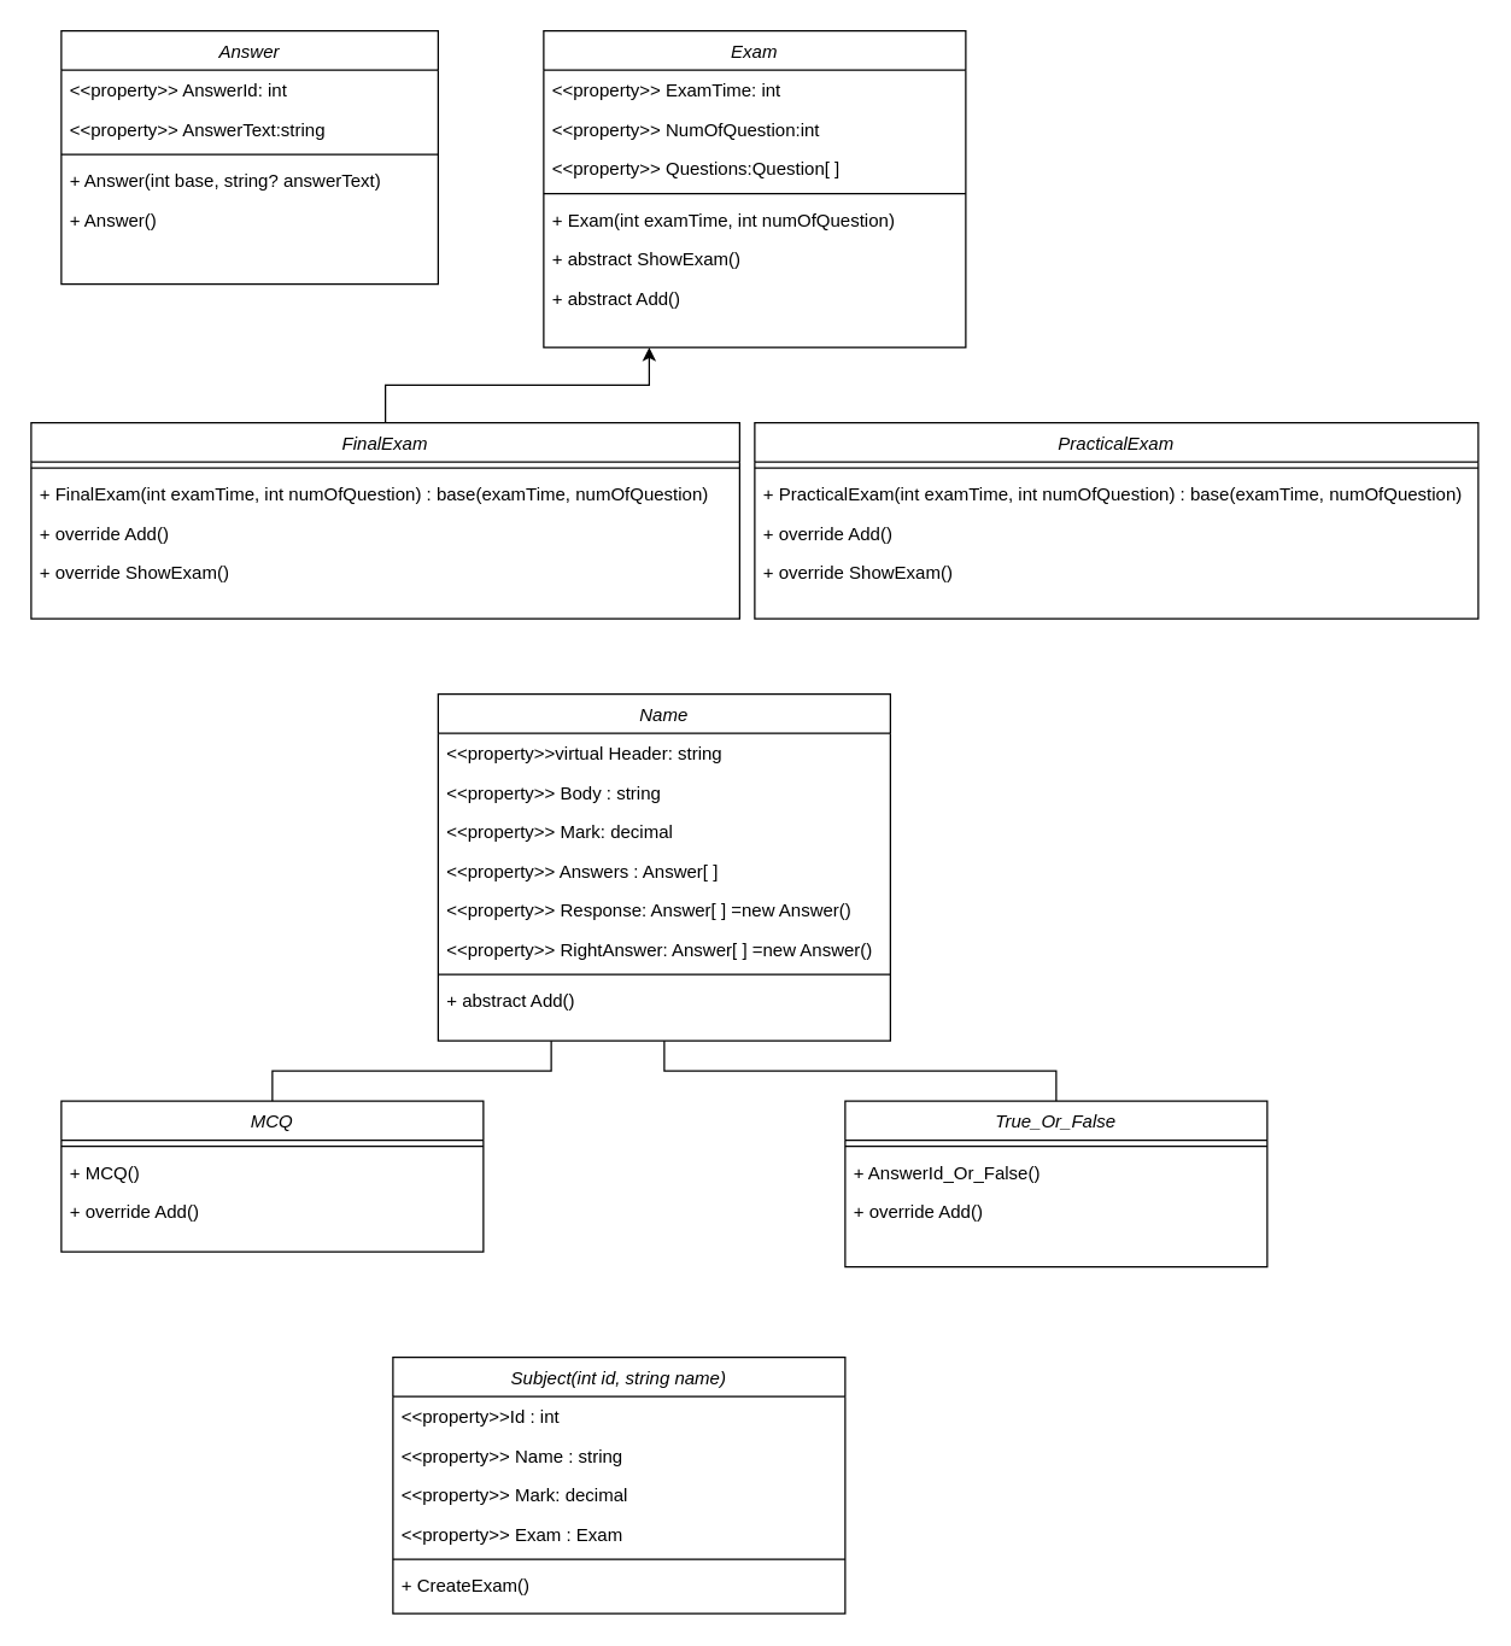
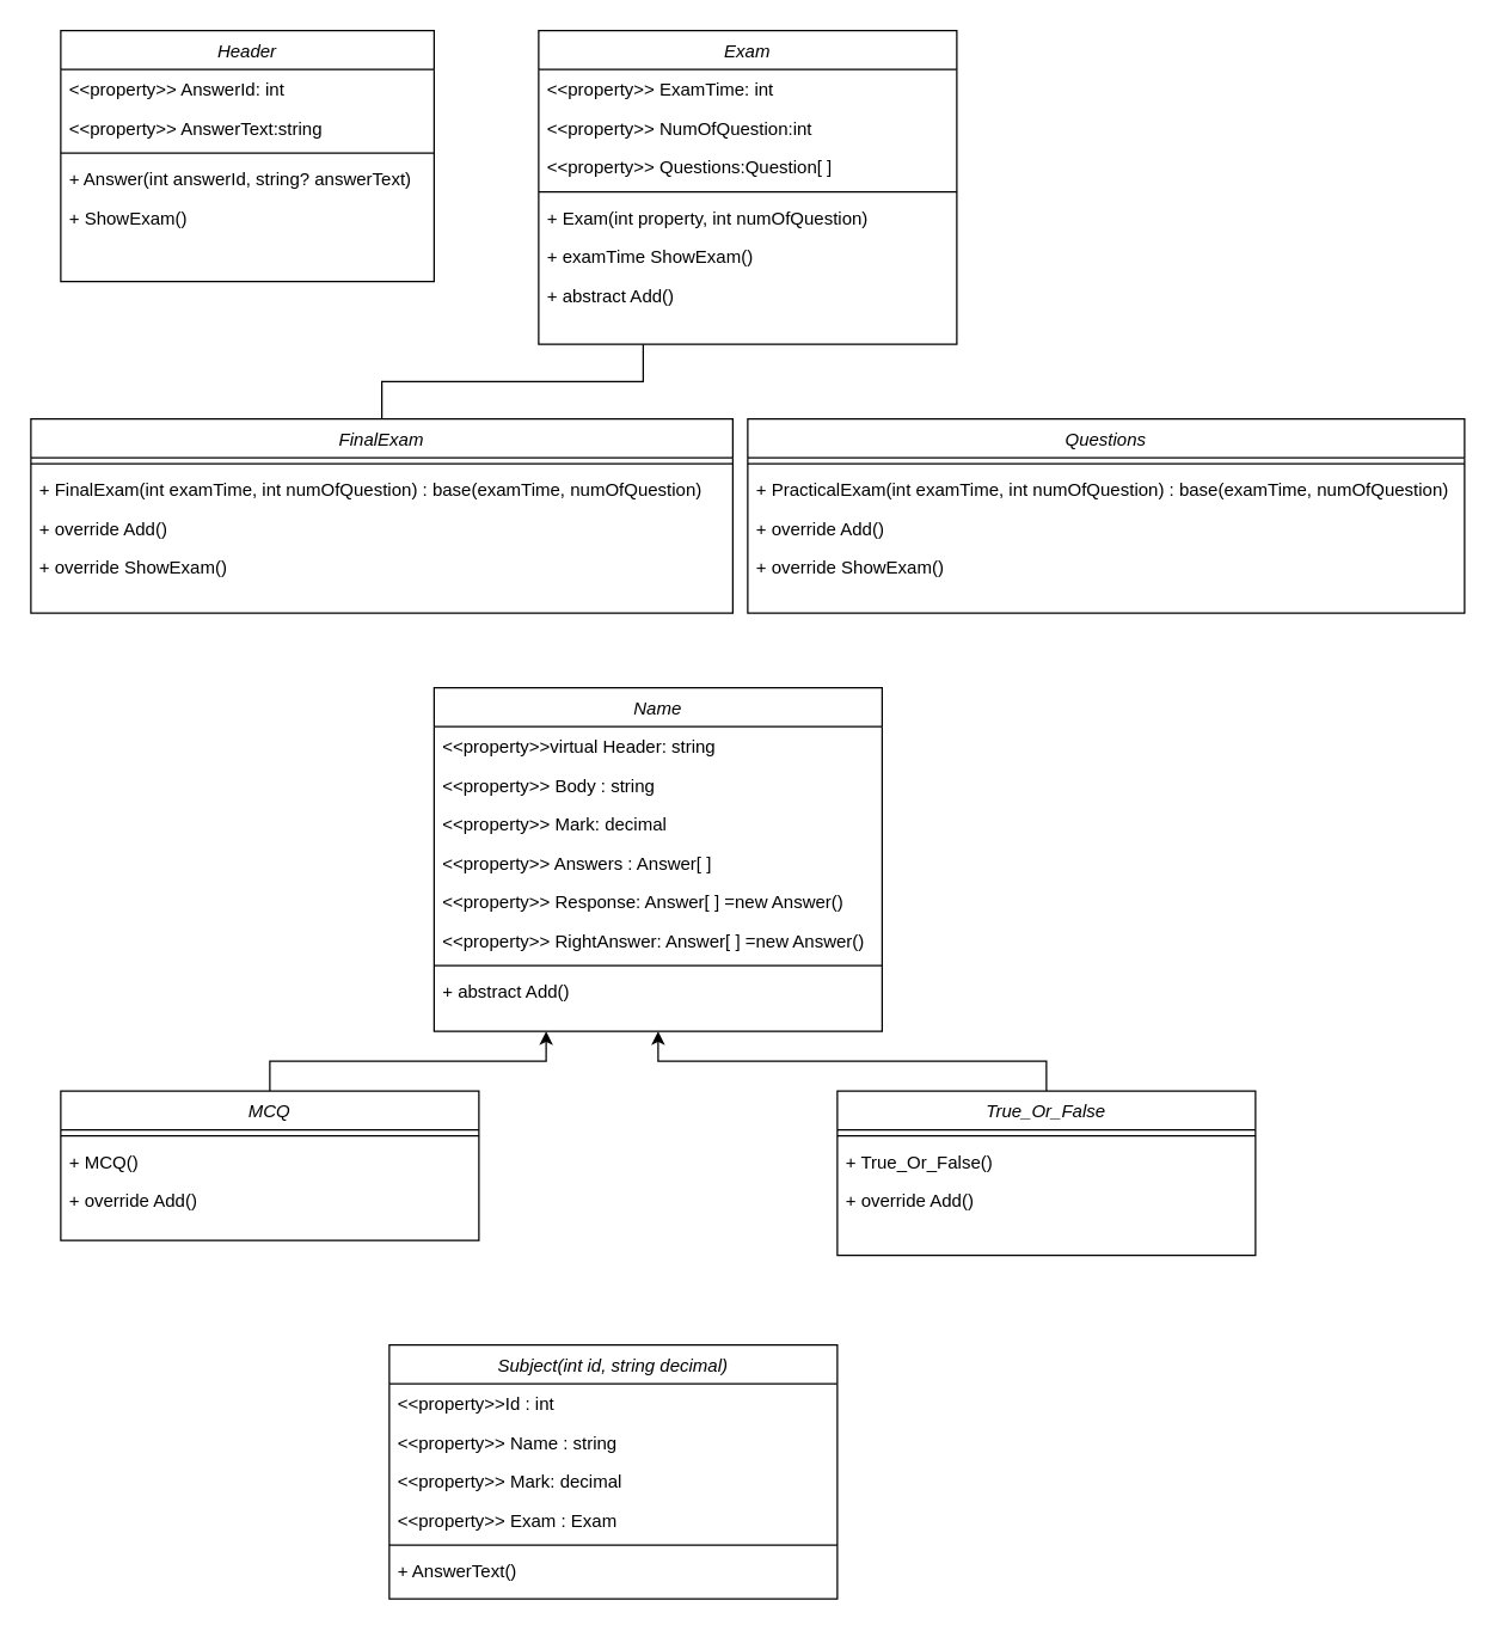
- <mxCell id="2" value="Answer" style="swimlane;fontStyle=2;align=center;verticalAlign=top;childLayout=stackLayout;horizontal=1;startSize=26;horizontalStack=0;resizeParent=1;resizeLast=0;collapsible=1;marginBottom=0;rounded=0;shadow=0;strokeWidth=1;" vertex="1" parent="1"><mxGeometry x="40" y="20" width="250" height="168" as="geometry"><mxRectangle x="230" y="140" width="160" height="26" as="alternateBounds" /></mxGeometry></mxCell>
+ <mxCell id="2" value="Header" style="swimlane;fontStyle=2;align=center;verticalAlign=top;childLayout=stackLayout;horizontal=1;startSize=26;horizontalStack=0;resizeParent=1;resizeLast=0;collapsible=1;marginBottom=0;rounded=0;shadow=0;strokeWidth=1;" vertex="1" parent="1"><mxGeometry x="40" y="20" width="250" height="168" as="geometry"><mxRectangle x="230" y="140" width="160" height="26" as="alternateBounds" /></mxGeometry></mxCell>
- <mxCell id="6" value="+ Answer(int base, string? answerText)" style="text;align=left;verticalAlign=top;spacingLeft=4;spacingRight=4;overflow=hidden;rotatable=0;points=[[0,0.5],[1,0.5]];portConstraint=eastwest;" vertex="1" parent="2"><mxGeometry y="86" width="250" height="26" as="geometry" /></mxCell>
+ <mxCell id="6" value="+ Answer(int answerId, string? answerText)" style="text;align=left;verticalAlign=top;spacingLeft=4;spacingRight=4;overflow=hidden;rotatable=0;points=[[0,0.5],[1,0.5]];portConstraint=eastwest;" vertex="1" parent="2"><mxGeometry y="86" width="250" height="26" as="geometry" /></mxCell>
- <mxCell id="7" value="+ Answer()" style="text;align=left;verticalAlign=top;spacingLeft=4;spacingRight=4;overflow=hidden;rotatable=0;points=[[0,0.5],[1,0.5]];portConstraint=eastwest;" vertex="1" parent="2"><mxGeometry y="112" width="250" height="26" as="geometry" /></mxCell>
+ <mxCell id="7" value="+ ShowExam()" style="text;align=left;verticalAlign=top;spacingLeft=4;spacingRight=4;overflow=hidden;rotatable=0;points=[[0,0.5],[1,0.5]];portConstraint=eastwest;" vertex="1" parent="2"><mxGeometry y="112" width="250" height="26" as="geometry" /></mxCell>
- <mxCell id="13" value="+ Exam(int examTime, int numOfQuestion)" style="text;align=left;verticalAlign=top;spacingLeft=4;spacingRight=4;overflow=hidden;rotatable=0;points=[[0,0.5],[1,0.5]];portConstraint=eastwest;" vertex="1" parent="8"><mxGeometry y="112" width="280" height="26" as="geometry" /></mxCell>
+ <mxCell id="13" value="+ Exam(int property, int numOfQuestion)" style="text;align=left;verticalAlign=top;spacingLeft=4;spacingRight=4;overflow=hidden;rotatable=0;points=[[0,0.5],[1,0.5]];portConstraint=eastwest;" vertex="1" parent="8"><mxGeometry y="112" width="280" height="26" as="geometry" /></mxCell>
- <mxCell id="14" value="+ abstract ShowExam()" style="text;align=left;verticalAlign=top;spacingLeft=4;spacingRight=4;overflow=hidden;rotatable=0;points=[[0,0.5],[1,0.5]];portConstraint=eastwest;" vertex="1" parent="8"><mxGeometry y="138" width="280" height="26" as="geometry" /></mxCell>
+ <mxCell id="14" value="+ examTime ShowExam()" style="text;align=left;verticalAlign=top;spacingLeft=4;spacingRight=4;overflow=hidden;rotatable=0;points=[[0,0.5],[1,0.5]];portConstraint=eastwest;" vertex="1" parent="8"><mxGeometry y="138" width="280" height="26" as="geometry" /></mxCell>
- <mxCell id="16" style="edgeStyle=orthogonalEdgeStyle;rounded=0;orthogonalLoop=1;jettySize=auto;html=1;entryX=0.25;entryY=1;entryDx=0;entryDy=0;" edge="1" parent="1" source="17" target="8"><mxGeometry relative="1" as="geometry" /></mxCell>
+ <mxCell id="16" style="edgeStyle=orthogonalEdgeStyle;rounded=0;orthogonalLoop=1;jettySize=auto;html=1;entryX=0.25;entryY=1;entryDx=0;entryDy=0;endArrow=none;" edge="1" parent="1" source="17" target="8"><mxGeometry relative="1" as="geometry" /></mxCell>
- <mxCell id="22" value="PracticalExam" style="swimlane;fontStyle=2;align=center;verticalAlign=top;childLayout=stackLayout;horizontal=1;startSize=26;horizontalStack=0;resizeParent=1;resizeLast=0;collapsible=1;marginBottom=0;rounded=0;shadow=0;strokeWidth=1;" vertex="1" parent="1"><mxGeometry x="500" y="280" width="480" height="130" as="geometry"><mxRectangle x="230" y="140" width="160" height="26" as="alternateBounds" /></mxGeometry></mxCell>
+ <mxCell id="22" value="Questions" style="swimlane;fontStyle=2;align=center;verticalAlign=top;childLayout=stackLayout;horizontal=1;startSize=26;horizontalStack=0;resizeParent=1;resizeLast=0;collapsible=1;marginBottom=0;rounded=0;shadow=0;strokeWidth=1;" vertex="1" parent="1"><mxGeometry x="500" y="280" width="480" height="130" as="geometry"><mxRectangle x="230" y="140" width="160" height="26" as="alternateBounds" /></mxGeometry></mxCell>
- <mxCell id="36" style="edgeStyle=orthogonalEdgeStyle;rounded=0;orthogonalLoop=1;jettySize=auto;html=1;exitX=0.5;exitY=0;exitDx=0;exitDy=0;entryX=0.25;entryY=1;entryDx=0;entryDy=0;endArrow=none;" edge="1" parent="1" source="37" target="27"><mxGeometry relative="1" as="geometry" /></mxCell>
+ <mxCell id="36" style="edgeStyle=orthogonalEdgeStyle;rounded=0;orthogonalLoop=1;jettySize=auto;html=1;exitX=0.5;exitY=0;exitDx=0;exitDy=0;entryX=0.25;entryY=1;entryDx=0;entryDy=0;" edge="1" parent="1" source="37" target="27"><mxGeometry relative="1" as="geometry" /></mxCell>
- <mxCell id="41" style="edgeStyle=orthogonalEdgeStyle;rounded=0;orthogonalLoop=1;jettySize=auto;html=1;entryX=0.5;entryY=1;entryDx=0;entryDy=0;endArrow=none;" edge="1" parent="1" source="42" target="27"><mxGeometry relative="1" as="geometry" /></mxCell>
+ <mxCell id="41" style="edgeStyle=orthogonalEdgeStyle;rounded=0;orthogonalLoop=1;jettySize=auto;html=1;entryX=0.5;entryY=1;entryDx=0;entryDy=0;" edge="1" parent="1" source="42" target="27"><mxGeometry relative="1" as="geometry" /></mxCell>
- <mxCell id="44" value="+ AnswerId_Or_False()" style="text;align=left;verticalAlign=top;spacingLeft=4;spacingRight=4;overflow=hidden;rotatable=0;points=[[0,0.5],[1,0.5]];portConstraint=eastwest;" vertex="1" parent="42"><mxGeometry y="34" width="280" height="26" as="geometry" /></mxCell>
+ <mxCell id="44" value="+ True_Or_False()" style="text;align=left;verticalAlign=top;spacingLeft=4;spacingRight=4;overflow=hidden;rotatable=0;points=[[0,0.5],[1,0.5]];portConstraint=eastwest;" vertex="1" parent="42"><mxGeometry y="34" width="280" height="26" as="geometry" /></mxCell>
- <mxCell id="46" value="Subject(int id, string name)" style="swimlane;fontStyle=2;align=center;verticalAlign=top;childLayout=stackLayout;horizontal=1;startSize=26;horizontalStack=0;resizeParent=1;resizeLast=0;collapsible=1;marginBottom=0;rounded=0;shadow=0;strokeWidth=1;" vertex="1" parent="1"><mxGeometry x="260" y="900" width="300" height="170" as="geometry"><mxRectangle x="230" y="140" width="160" height="26" as="alternateBounds" /></mxGeometry></mxCell>
+ <mxCell id="46" value="Subject(int id, string decimal)" style="swimlane;fontStyle=2;align=center;verticalAlign=top;childLayout=stackLayout;horizontal=1;startSize=26;horizontalStack=0;resizeParent=1;resizeLast=0;collapsible=1;marginBottom=0;rounded=0;shadow=0;strokeWidth=1;" vertex="1" parent="1"><mxGeometry x="260" y="900" width="300" height="170" as="geometry"><mxRectangle x="230" y="140" width="160" height="26" as="alternateBounds" /></mxGeometry></mxCell>
- <mxCell id="52" value="+ CreateExam()" style="text;align=left;verticalAlign=top;spacingLeft=4;spacingRight=4;overflow=hidden;rotatable=0;points=[[0,0.5],[1,0.5]];portConstraint=eastwest;" vertex="1" parent="46"><mxGeometry y="138" width="300" height="26" as="geometry" /></mxCell>
+ <mxCell id="52" value="+ AnswerText()" style="text;align=left;verticalAlign=top;spacingLeft=4;spacingRight=4;overflow=hidden;rotatable=0;points=[[0,0.5],[1,0.5]];portConstraint=eastwest;" vertex="1" parent="46"><mxGeometry y="138" width="300" height="26" as="geometry" /></mxCell>
